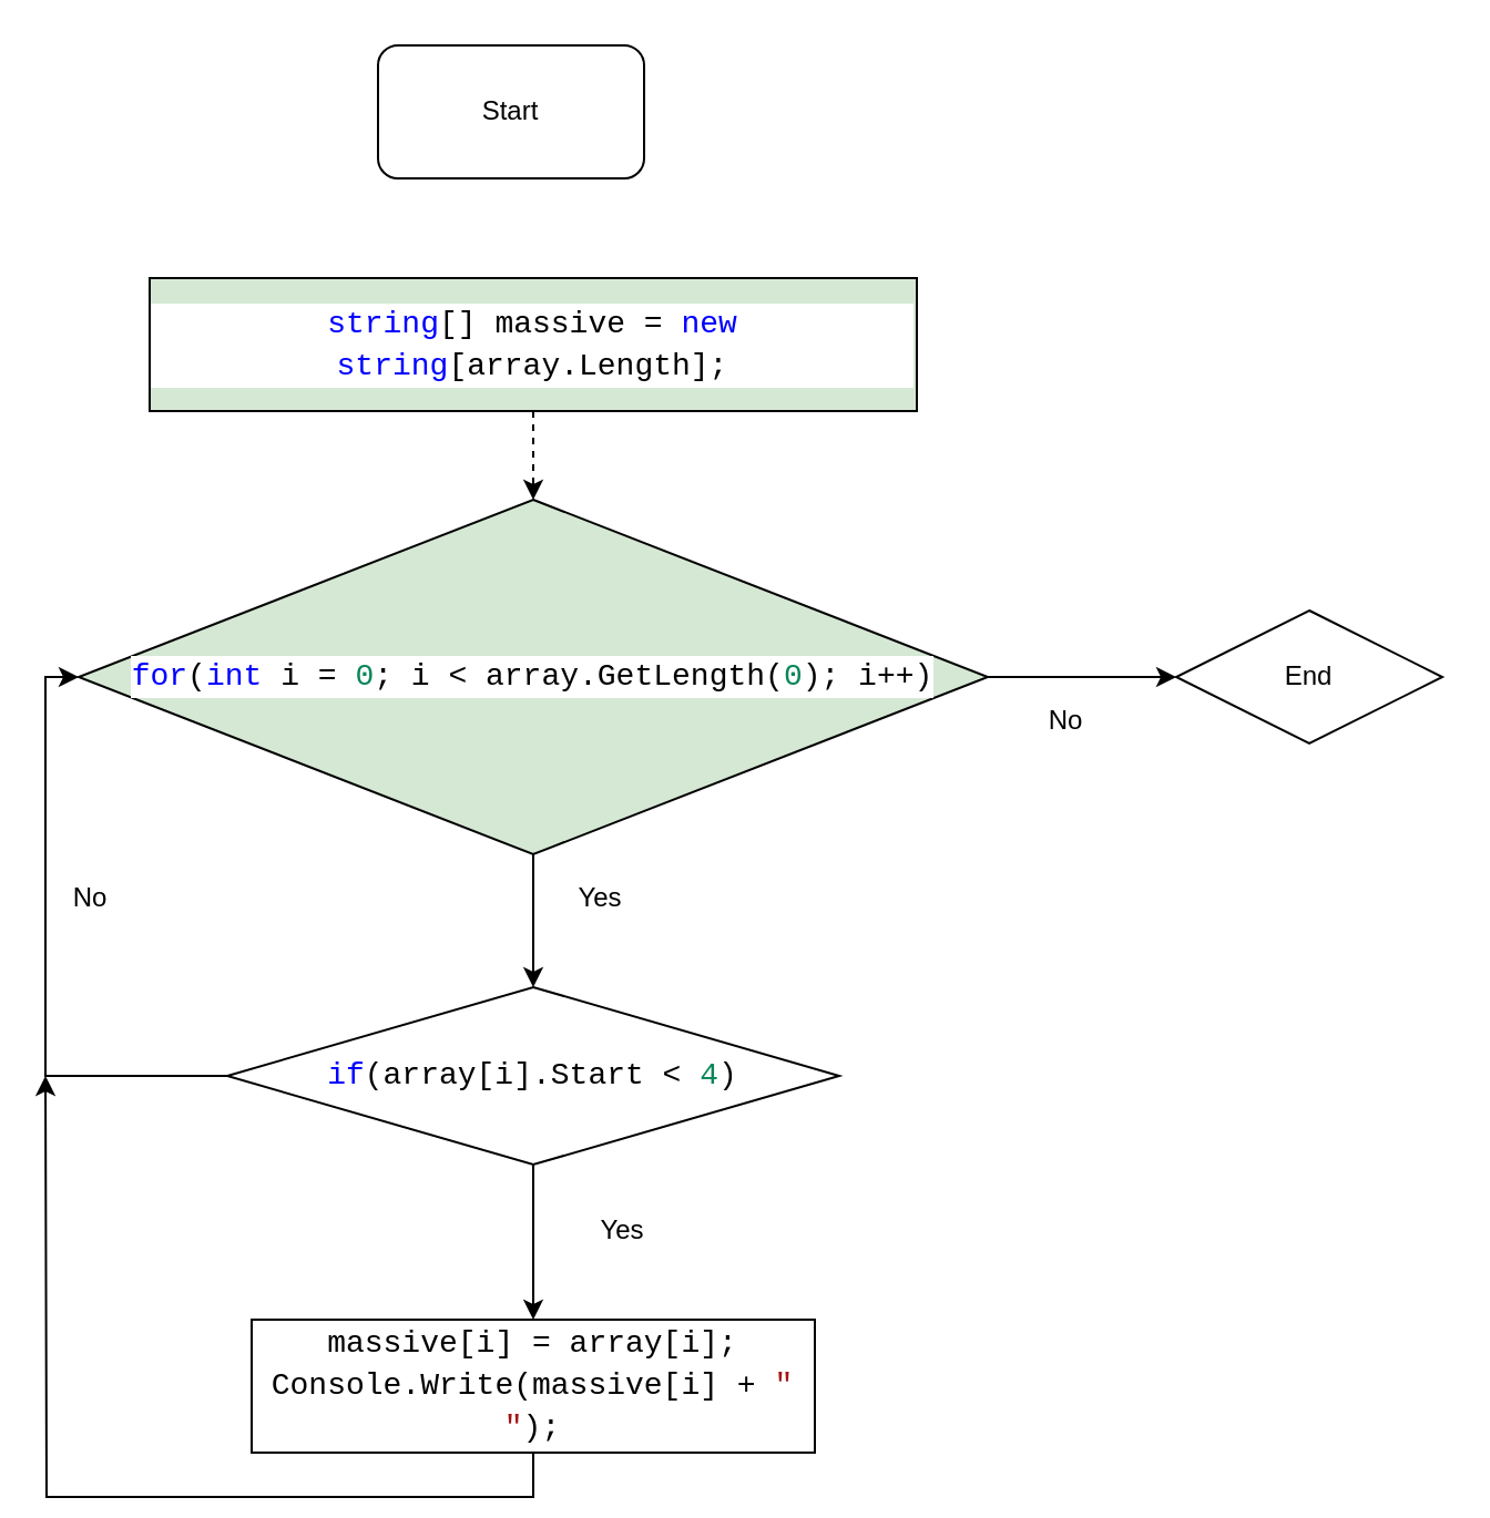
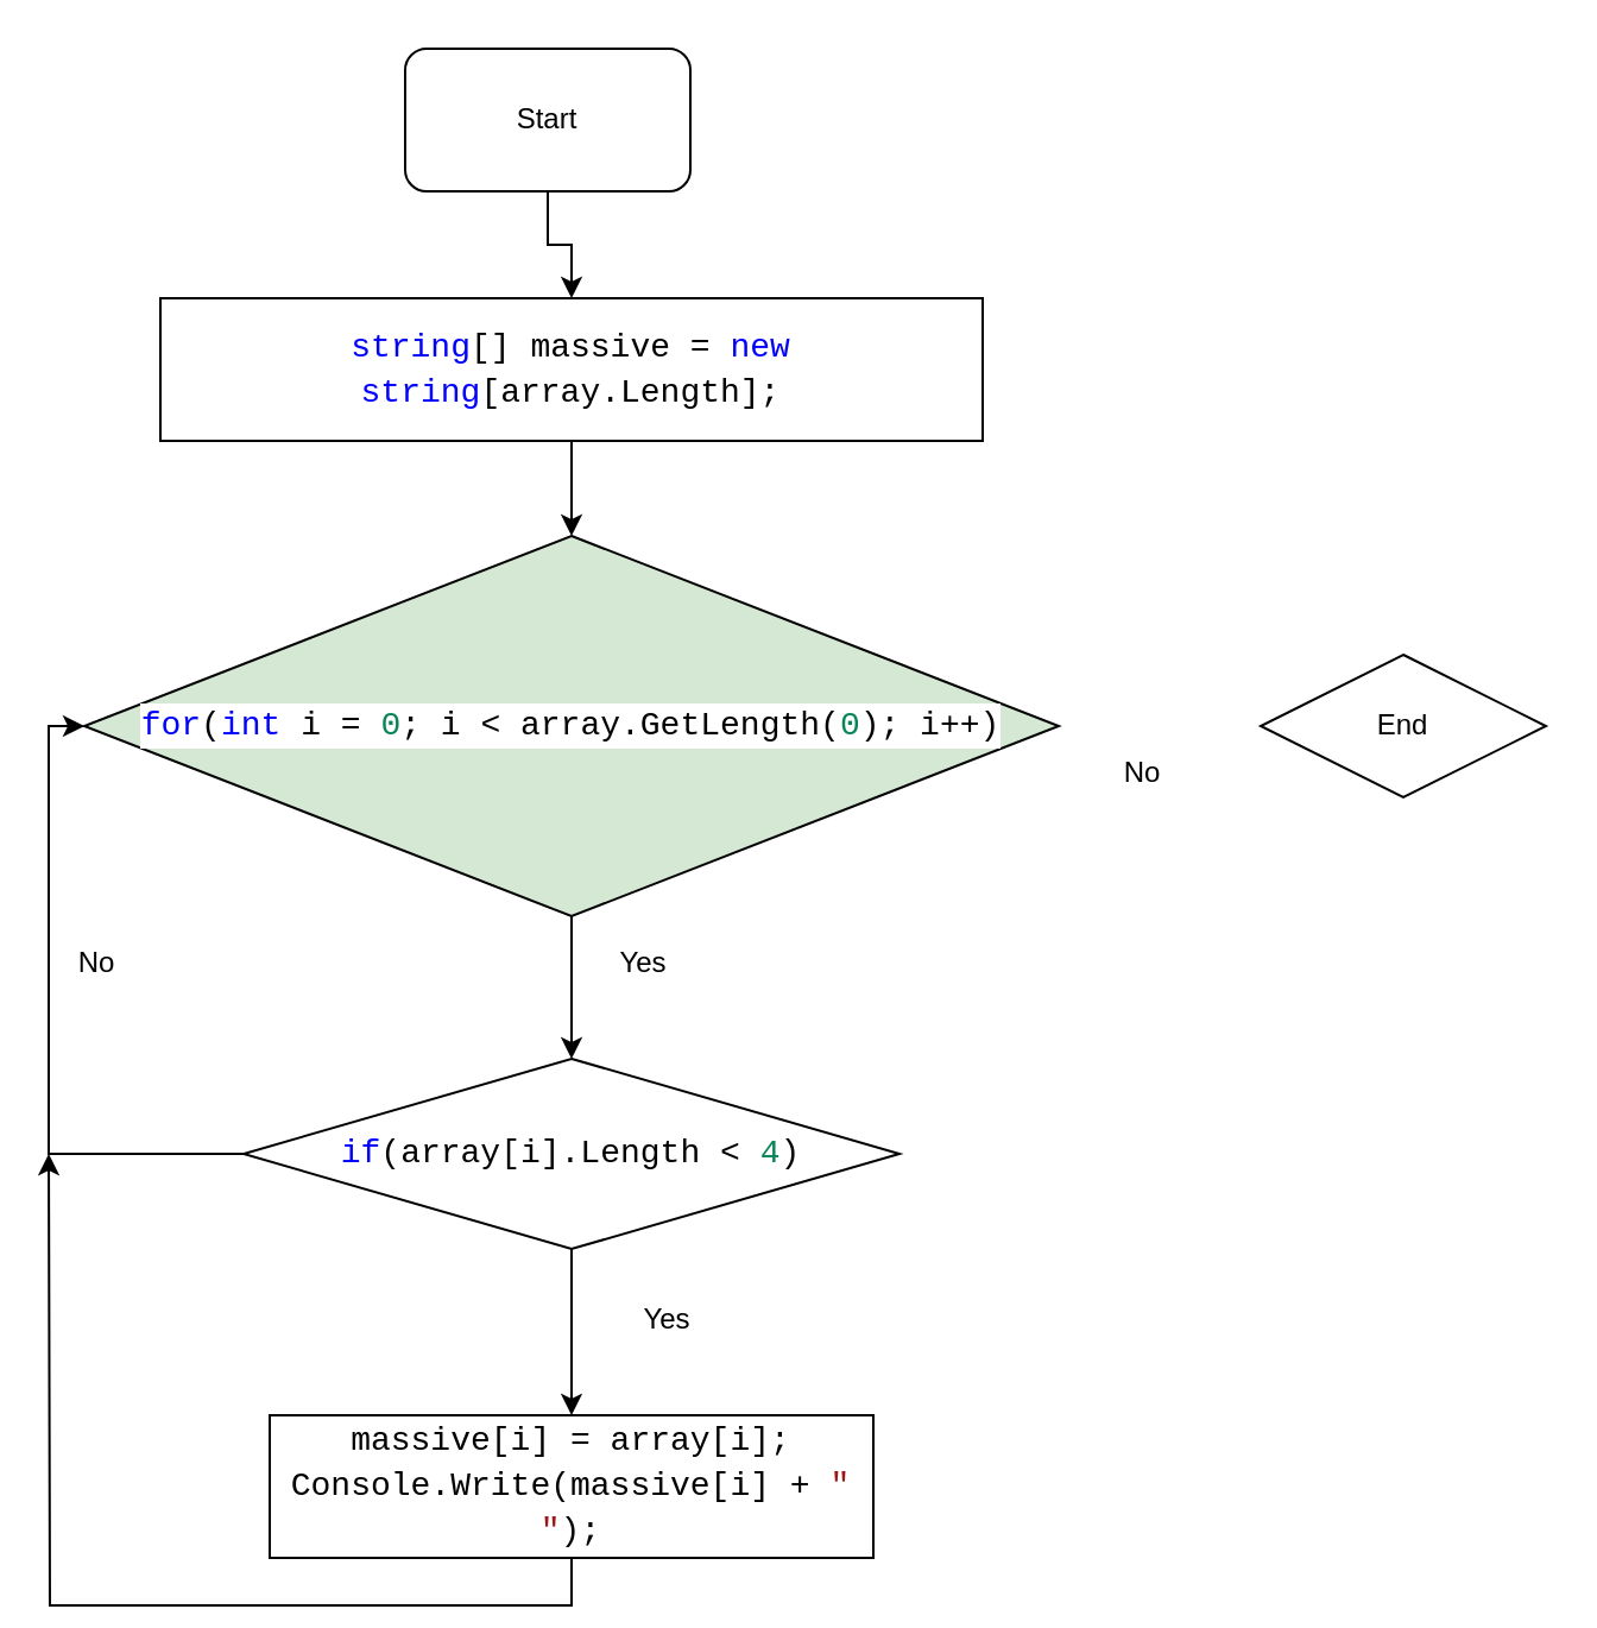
+ <mxCell id="2" value="" style="edgeStyle=orthogonalEdgeStyle;rounded=0;orthogonalLoop=1;jettySize=auto;html=1;" edge="1" parent="1" source="3" target="5"><mxGeometry relative="1" as="geometry" /></mxCell>
- <mxCell id="5" value="&lt;div style=&quot;background-color: rgb(255, 255, 255); font-family: Consolas, &amp;quot;Courier New&amp;quot;, monospace; font-size: 14px; line-height: 19px;&quot;&gt;&lt;div style=&quot;line-height: 19px;&quot;&gt;&lt;span style=&quot;color: #0000ff;&quot;&gt;string&lt;/span&gt;[] massive = &lt;span style=&quot;color: #0000ff;&quot;&gt;new&lt;/span&gt; &lt;span style=&quot;color: #0000ff;&quot;&gt;string&lt;/span&gt;[array.Length];&lt;/div&gt;&lt;/div&gt;" style="rounded=0;whiteSpace=wrap;html=1;fillColor=#d5e8d4;" vertex="1" parent="1"><mxGeometry x="67" y="125" width="346" height="60" as="geometry" /></mxCell>
+ <mxCell id="5" value="&lt;div style=&quot;background-color: rgb(255, 255, 255); font-family: Consolas, &amp;quot;Courier New&amp;quot;, monospace; font-size: 14px; line-height: 19px;&quot;&gt;&lt;div style=&quot;line-height: 19px;&quot;&gt;&lt;span style=&quot;color: #0000ff;&quot;&gt;string&lt;/span&gt;[] massive = &lt;span style=&quot;color: #0000ff;&quot;&gt;new&lt;/span&gt; &lt;span style=&quot;color: #0000ff;&quot;&gt;string&lt;/span&gt;[array.Length];&lt;/div&gt;&lt;/div&gt;" style="rounded=0;whiteSpace=wrap;html=1;" vertex="1" parent="1"><mxGeometry x="67" y="125" width="346" height="60" as="geometry" /></mxCell>
- <mxCell id="4" value="" style="edgeStyle=orthogonalEdgeStyle;rounded=0;orthogonalLoop=1;jettySize=auto;html=1;dashed=1;" edge="1" parent="1" source="5" target="8"><mxGeometry relative="1" as="geometry" /></mxCell>
+ <mxCell id="4" value="" style="edgeStyle=orthogonalEdgeStyle;rounded=0;orthogonalLoop=1;jettySize=auto;html=1;" edge="1" parent="1" source="5" target="8"><mxGeometry relative="1" as="geometry" /></mxCell>
- <mxCell id="7" value="" style="edgeStyle=orthogonalEdgeStyle;rounded=0;orthogonalLoop=1;jettySize=auto;html=1;" edge="1" parent="1" source="8" target="14"><mxGeometry relative="1" as="geometry" /></mxCell>
- <mxCell id="10" value="&lt;div style=&quot;background-color: rgb(255, 255, 255); font-family: Consolas, &amp;quot;Courier New&amp;quot;, monospace; font-size: 14px; line-height: 19px;&quot;&gt;&lt;span style=&quot;color: #0000ff;&quot;&gt;if&lt;/span&gt;(array[i].Start &amp;lt; &lt;span style=&quot;color: #098658;&quot;&gt;4&lt;/span&gt;)&lt;/div&gt;" style="rhombus;whiteSpace=wrap;html=1;" vertex="1" parent="1"><mxGeometry x="102" y="445" width="276" height="80" as="geometry" /></mxCell>
+ <mxCell id="10" value="&lt;div style=&quot;background-color: rgb(255, 255, 255); font-family: Consolas, &amp;quot;Courier New&amp;quot;, monospace; font-size: 14px; line-height: 19px;&quot;&gt;&lt;span style=&quot;color: #0000ff;&quot;&gt;if&lt;/span&gt;(array[i].Length &amp;lt; &lt;span style=&quot;color: #098658;&quot;&gt;4&lt;/span&gt;)&lt;/div&gt;" style="rhombus;whiteSpace=wrap;html=1;" vertex="1" parent="1"><mxGeometry x="102" y="445" width="276" height="80" as="geometry" /></mxCell>
